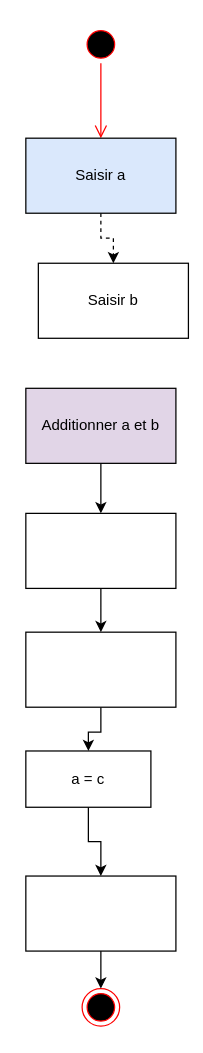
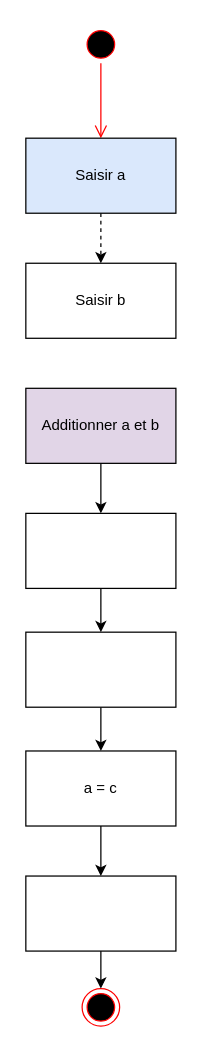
- <mxCell id="6" value="Saisir b" style="rounded=0;whiteSpace=wrap;html=1;" vertex="1" parent="1"><mxGeometry x="30" y="210" width="120" height="60" as="geometry" /></mxCell>
+ <mxCell id="6" value="Saisir b" style="rounded=0;whiteSpace=wrap;html=1;" vertex="1" parent="1"><mxGeometry x="20" y="210" width="120" height="60" as="geometry" /></mxCell>
- <mxCell id="14" value="a = c" style="rounded=0;whiteSpace=wrap;html=1;" vertex="1" parent="1"><mxGeometry x="20" y="600" width="100" height="45" as="geometry" /></mxCell>
+ <mxCell id="14" value="a = c" style="rounded=0;whiteSpace=wrap;html=1;" vertex="1" parent="1"><mxGeometry x="20" y="600" width="120" height="60" as="geometry" /></mxCell>
